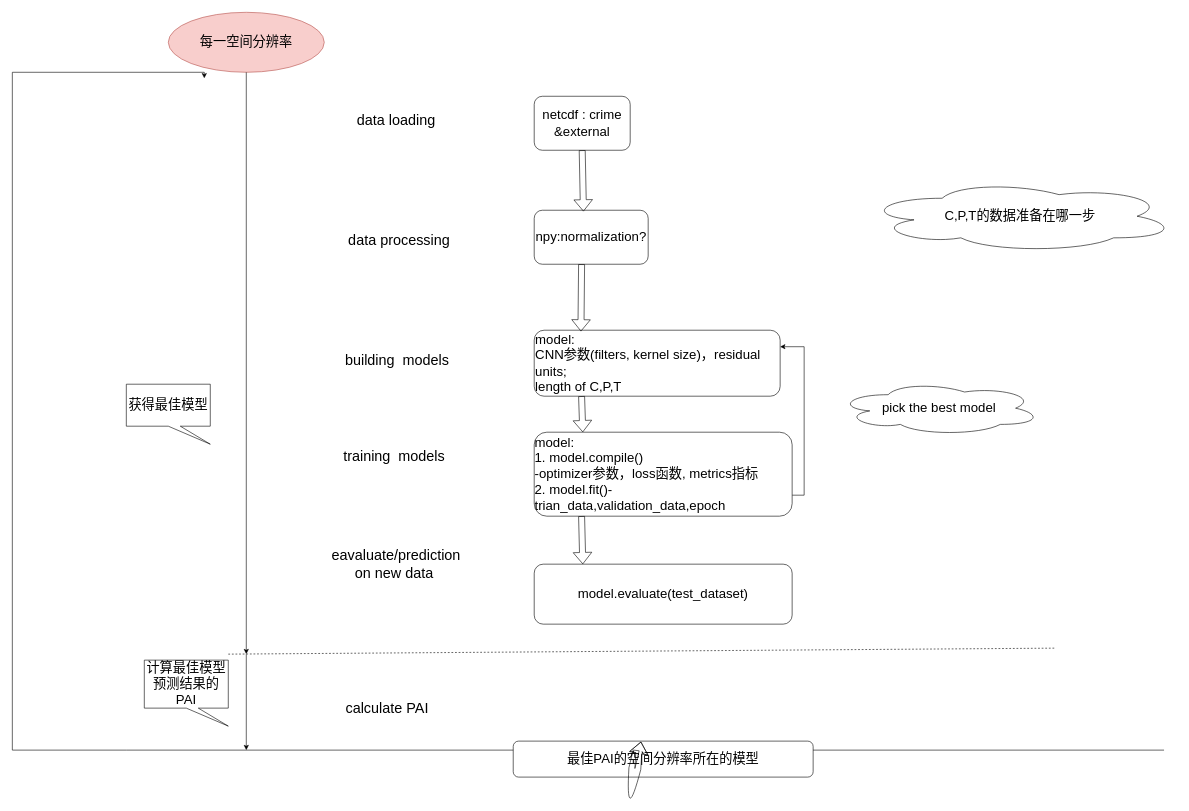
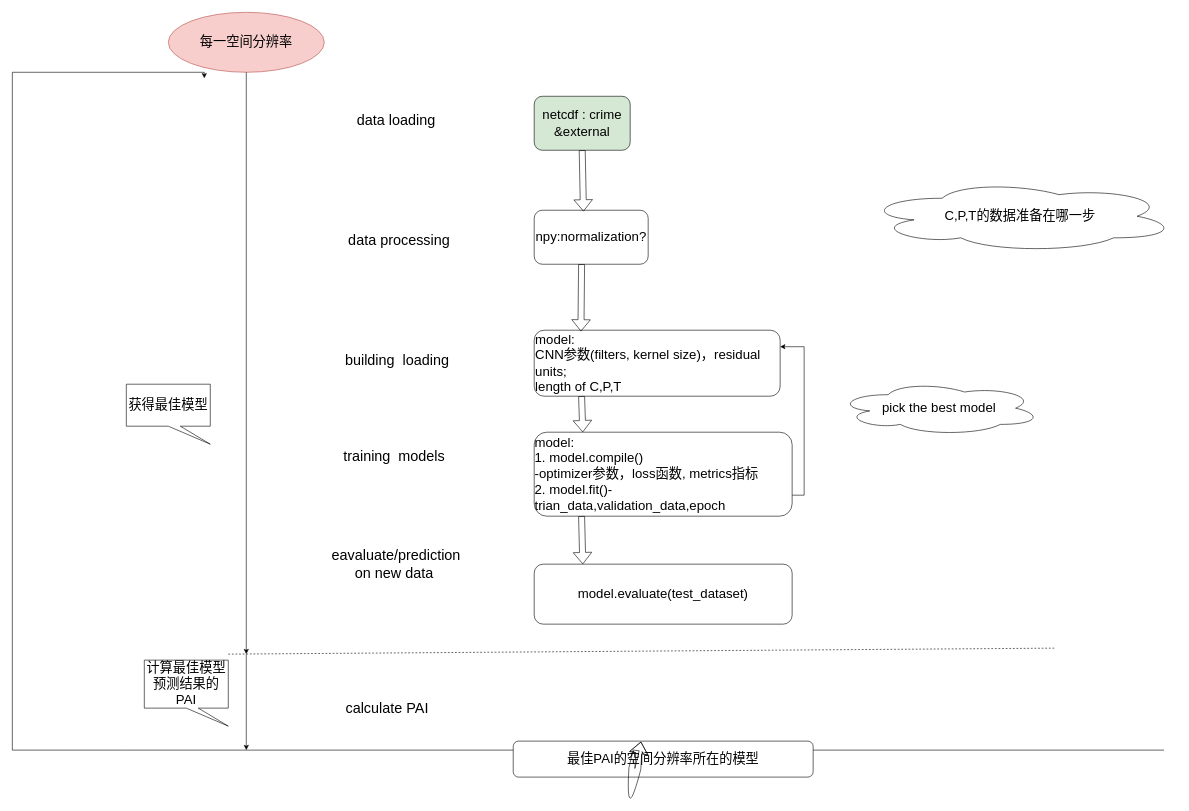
- <mxCell id="2" value="netcdf : crime &amp;amp;external" style="rounded=1;whiteSpace=wrap;html=1;fontSize=22;" vertex="1" parent="1"><mxGeometry x="890" y="160" width="160" height="90" as="geometry" /></mxCell>
+ <mxCell id="2" value="netcdf : crime &amp;amp;external" style="rounded=1;whiteSpace=wrap;html=1;fontSize=22;fillColor=#d5e8d4;" vertex="1" parent="1"><mxGeometry x="890" y="160" width="160" height="90" as="geometry" /></mxCell>
- <mxCell id="5" value="&lt;span style=&quot;font-size: 24px&quot;&gt;building&amp;nbsp; models&amp;nbsp;&lt;/span&gt;" style="text;html=1;strokeColor=none;fillColor=none;align=center;verticalAlign=middle;whiteSpace=wrap;rounded=0;" vertex="1" parent="1"><mxGeometry x="570" y="560" width="190" height="80" as="geometry" /></mxCell>
+ <mxCell id="5" value="&lt;span style=&quot;font-size: 24px&quot;&gt;building&amp;nbsp; loading&amp;nbsp;&lt;/span&gt;" style="text;html=1;strokeColor=none;fillColor=none;align=center;verticalAlign=middle;whiteSpace=wrap;rounded=0;" vertex="1" parent="1"><mxGeometry x="570" y="560" width="190" height="80" as="geometry" /></mxCell>
